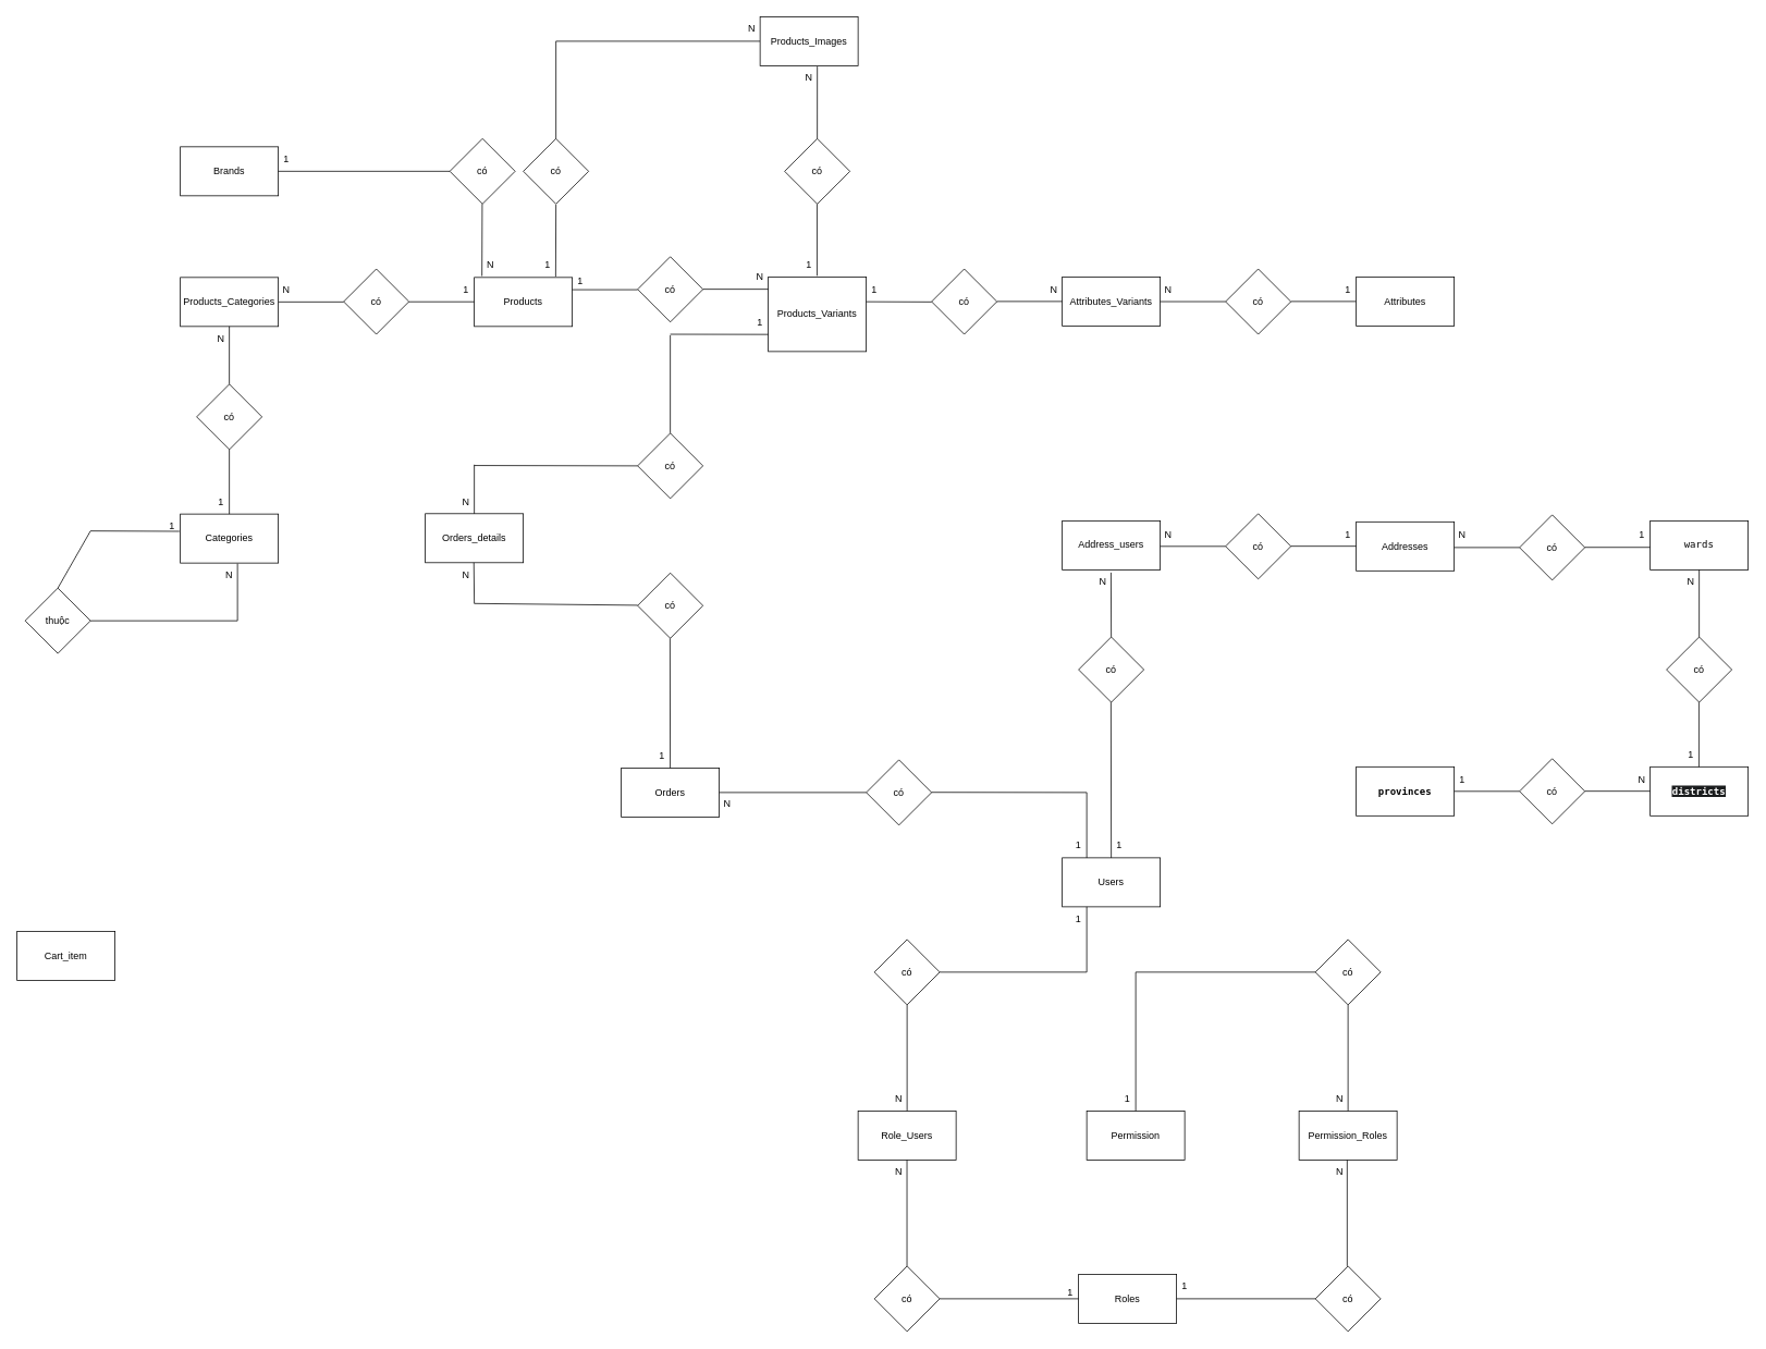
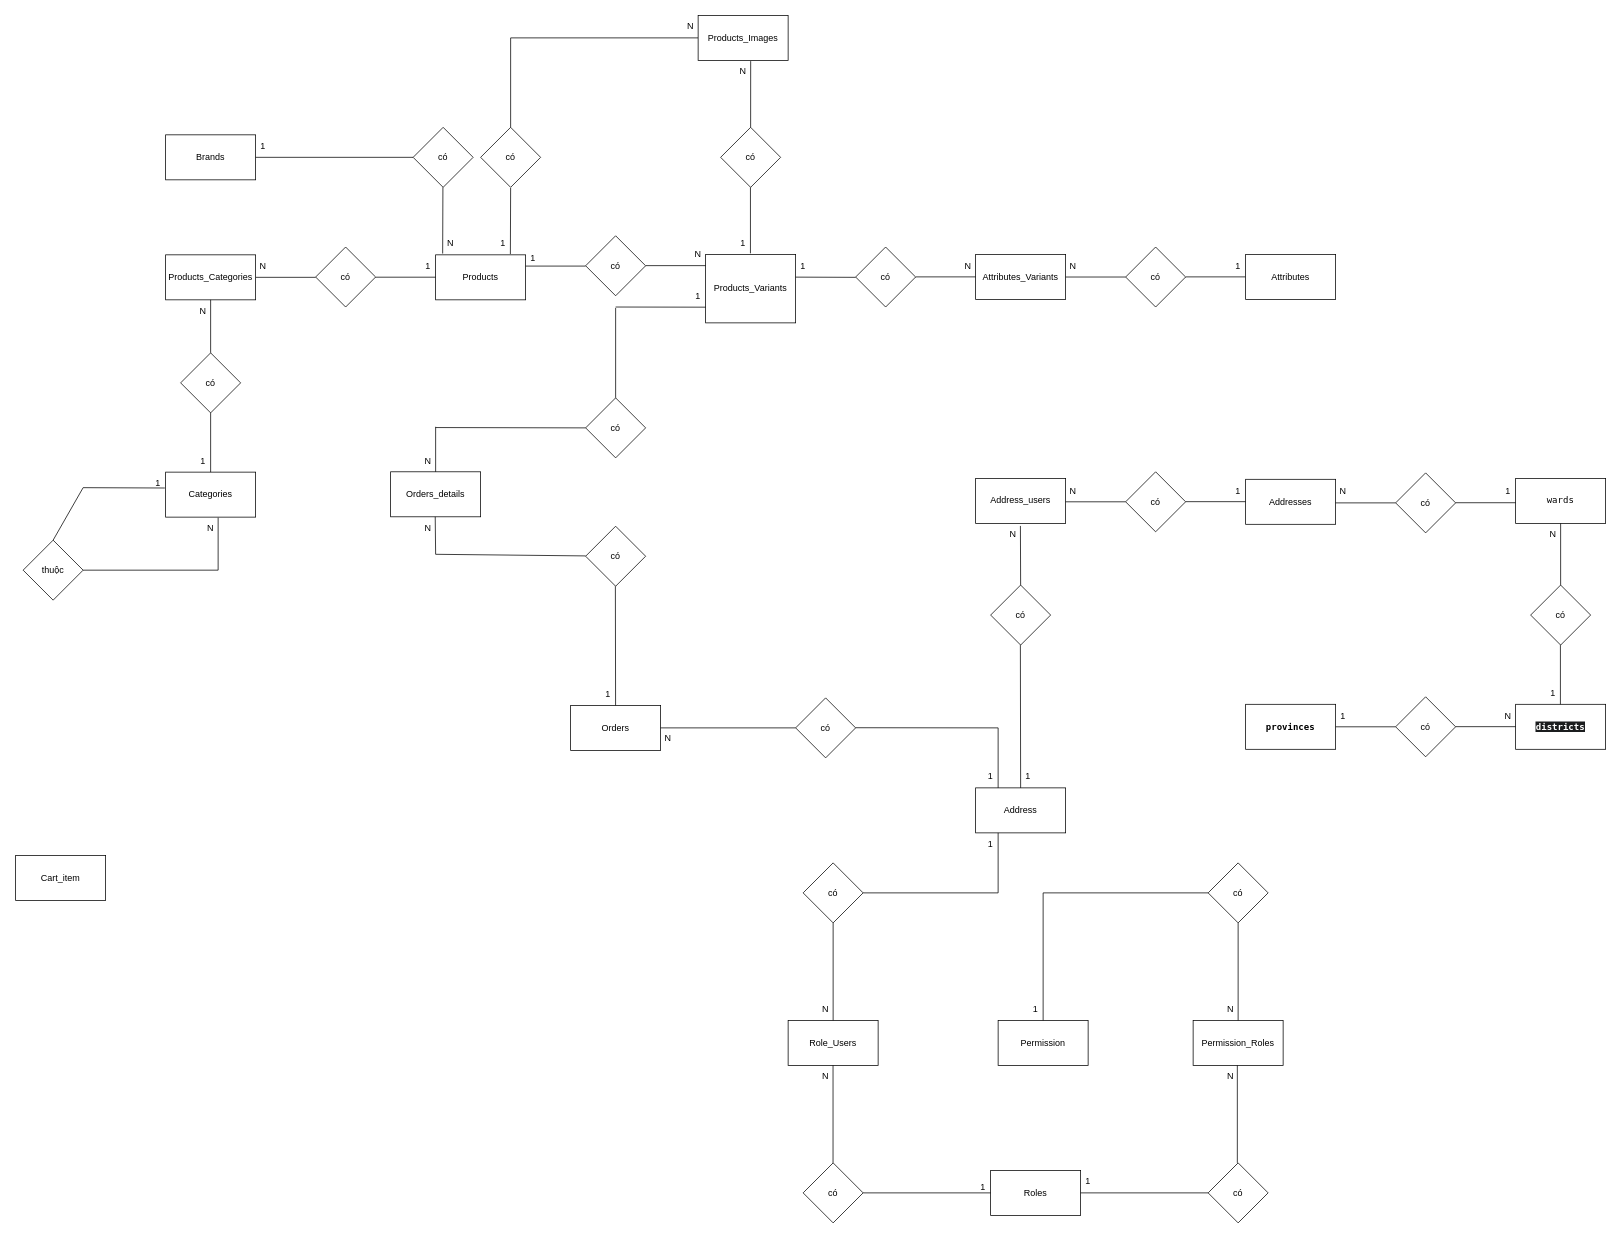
- <mxCell id="19" value="Users" style="rounded=0;whiteSpace=wrap;html=1;" parent="1" vertex="1"><mxGeometry x="1300" y="1050" width="120" height="60" as="geometry" /></mxCell>
+ <mxCell id="19" value="Address" style="rounded=0;whiteSpace=wrap;html=1;" parent="1" vertex="1"><mxGeometry x="1300" y="1050" width="120" height="60" as="geometry" /></mxCell>
